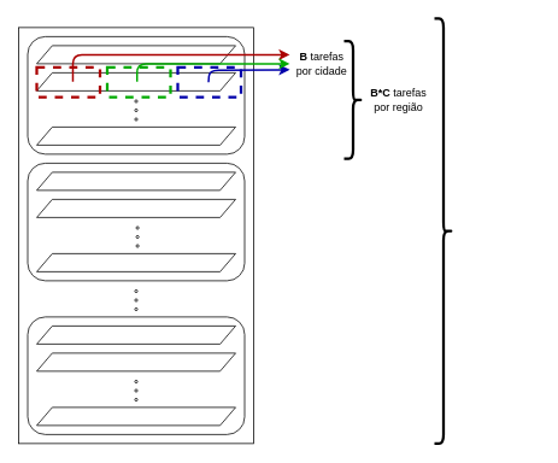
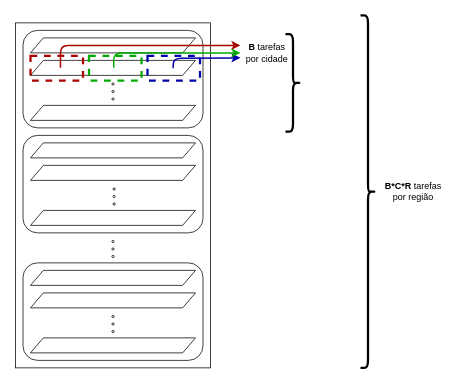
- <mxCell id="38" value="&lt;b&gt;B*C&lt;/b&gt; tarefas&lt;br&gt;por região" style="text;html=1;align=center;verticalAlign=middle;resizable=0;points=[];;autosize=1;fontColor=#000000;" vertex="1" parent="1"><mxGeometry x="400" y="95" width="80" height="30" as="geometry" /></mxCell>
+ <mxCell id="42" value="&lt;b&gt;B*C*R&lt;/b&gt; tarefas&lt;br&gt;por região" style="text;html=1;align=center;verticalAlign=middle;resizable=0;points=[];;autosize=1;fontColor=#000000;" vertex="1" parent="1"><mxGeometry x="505" y="240" width="90" height="30" as="geometry" /></mxCell>
